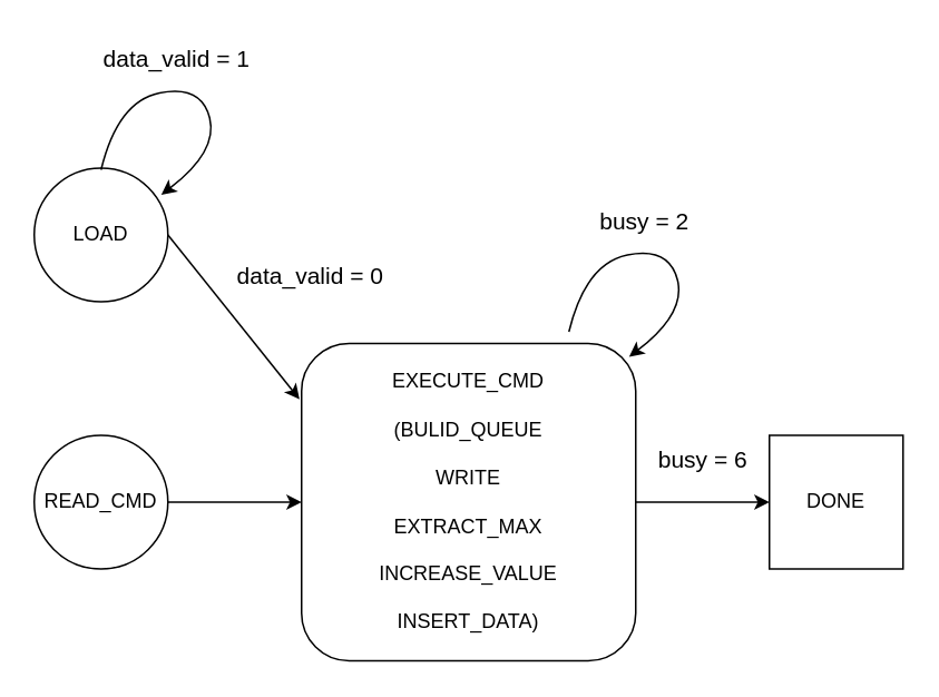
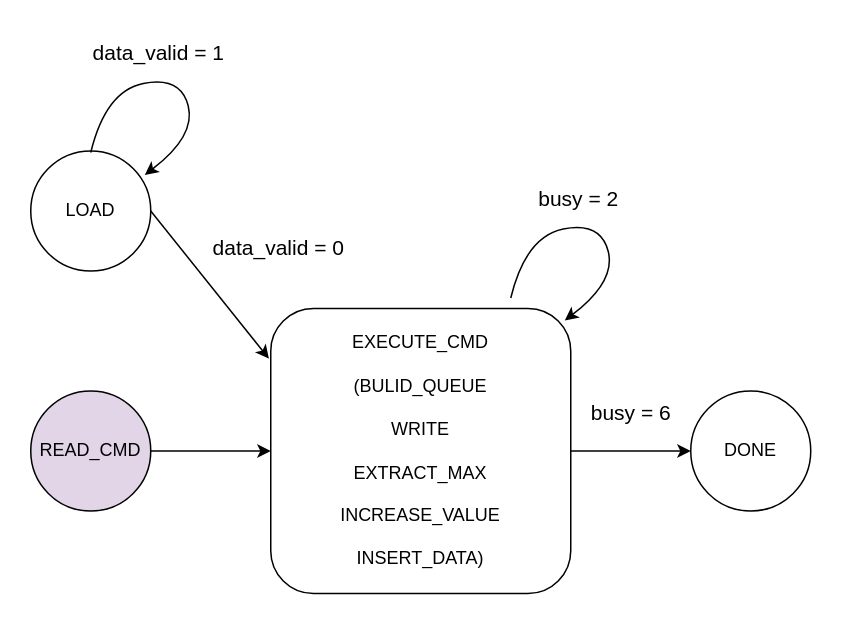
- <mxCell id="3" value="READ_CMD" style="ellipse;whiteSpace=wrap;html=1;aspect=fixed;" vertex="1" parent="1"><mxGeometry x="20" y="260" width="80" height="80" as="geometry" /></mxCell>
+ <mxCell id="3" value="READ_CMD" style="ellipse;whiteSpace=wrap;html=1;aspect=fixed;fillColor=#e1d5e7;" vertex="1" parent="1"><mxGeometry x="20" y="260" width="80" height="80" as="geometry" /></mxCell>
- <mxCell id="4" value="DONE" style="whiteSpace=wrap;html=1;aspect=fixed;rounded=0;" vertex="1" parent="1"><mxGeometry x="460" y="260" width="80" height="80" as="geometry" /></mxCell>
+ <mxCell id="4" value="DONE" style="ellipse;whiteSpace=wrap;html=1;aspect=fixed;" vertex="1" parent="1"><mxGeometry x="460" y="260" width="80" height="80" as="geometry" /></mxCell>
